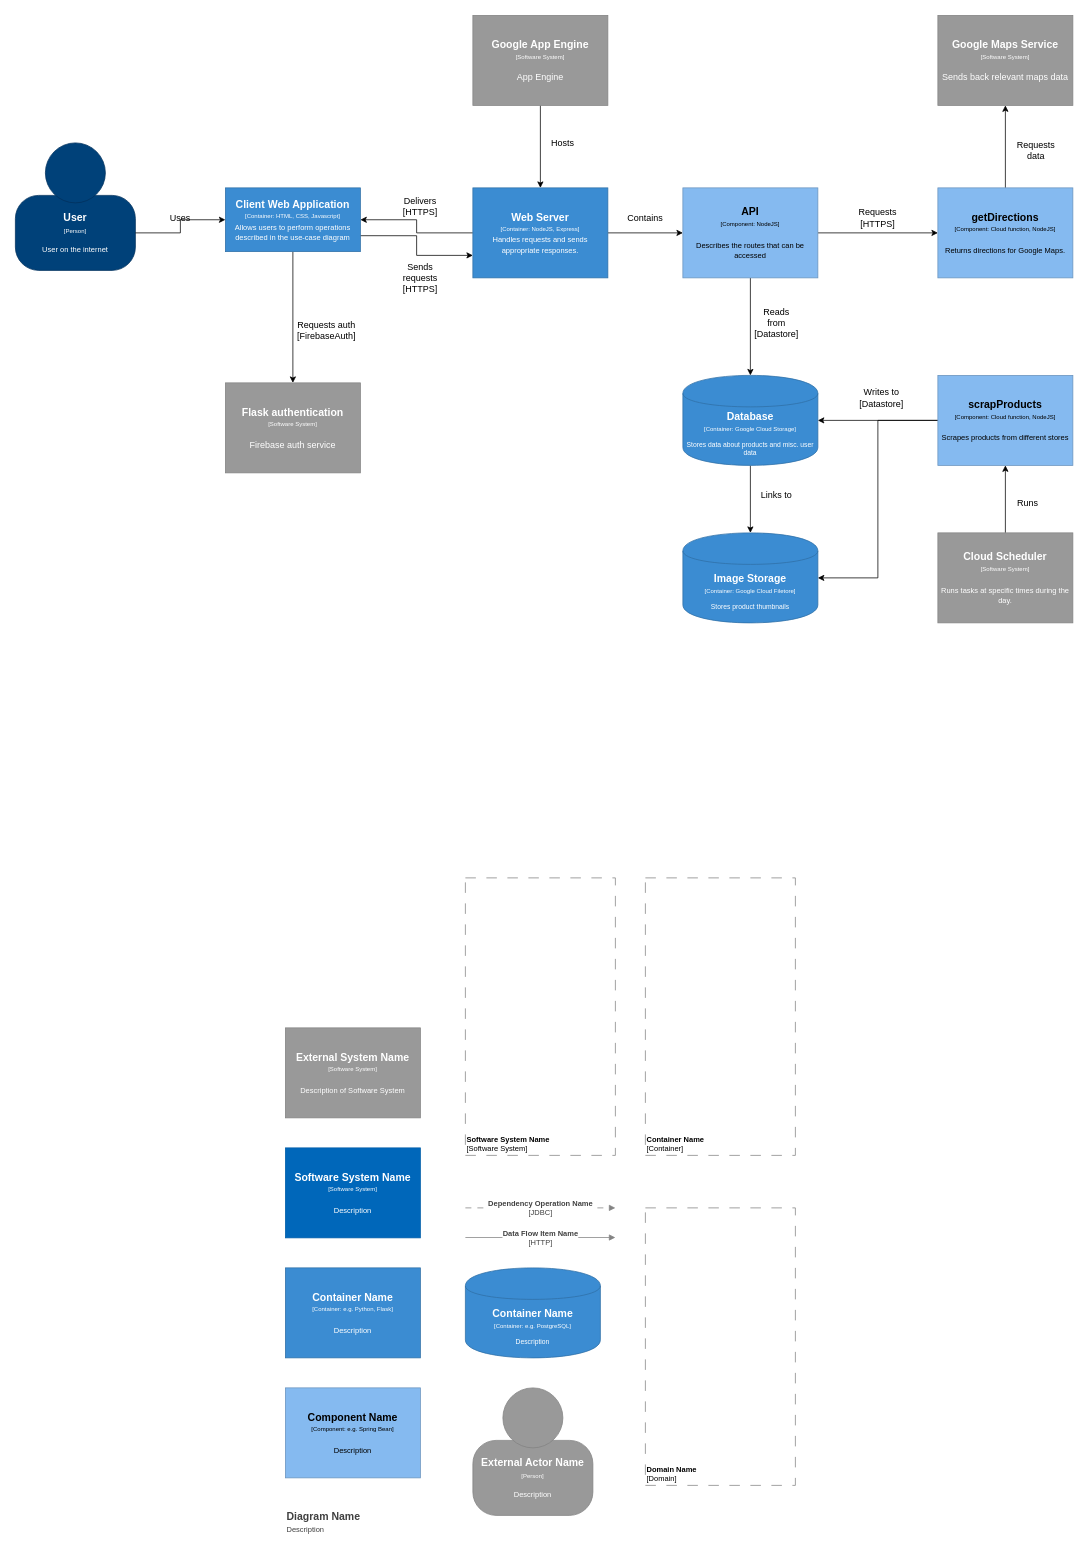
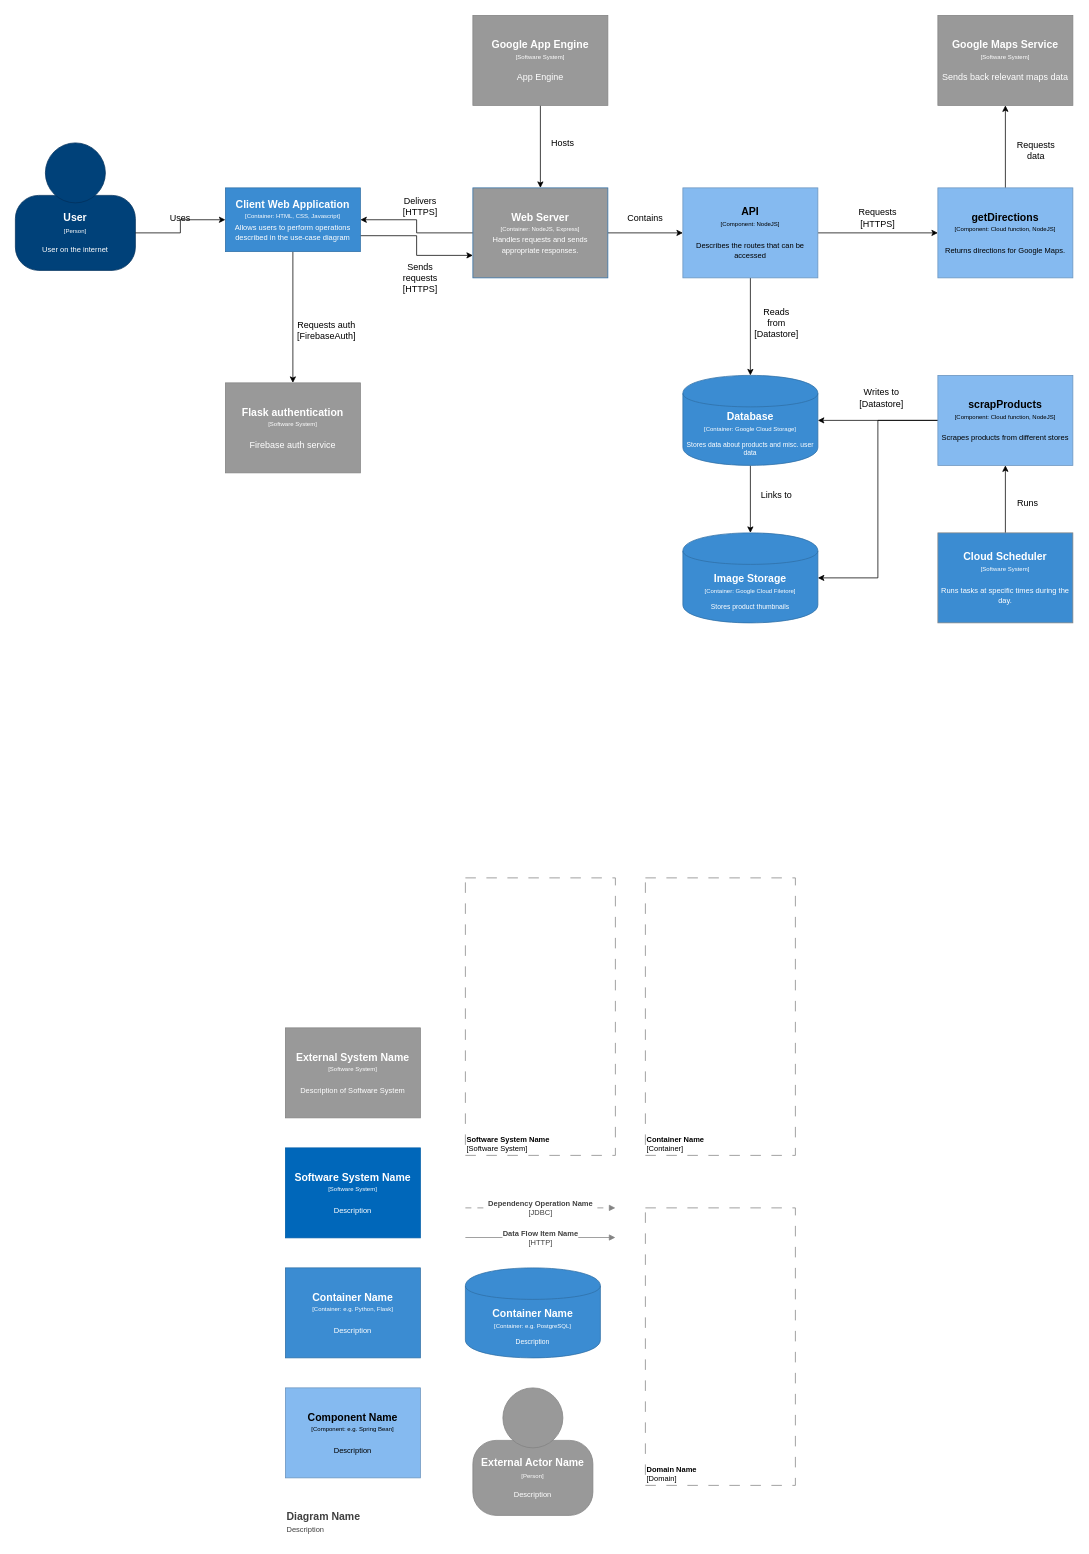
- <mxCell id="24" value="&lt;div&gt;&lt;span style=&quot;font-size: 14px&quot;&gt;&lt;b&gt;Web Server&lt;/b&gt;&lt;/span&gt;&lt;/div&gt;&lt;span style=&quot;font-size: 8px&quot;&gt;[Container:&amp;nbsp;&lt;/span&gt;&lt;span style=&quot;font-size: 8px&quot;&gt;NodeJS, Express]&lt;/span&gt;&lt;span style=&quot;font-size: 8px&quot;&gt;&lt;br&gt;&lt;/span&gt;&lt;div&gt;&lt;font size=&quot;1&quot;&gt;Handles requests and sends appropriate responses.&lt;/font&gt;&lt;/div&gt;" style="rounded=0;whiteSpace=wrap;html=1;fillColor=#3B8CD2;fontColor=#FFFFFF;strokeColor=#2F6FA6;resizable=0;" vertex="1" parent="1"><mxGeometry x="630" y="250" width="180" height="120" as="geometry" /></mxCell>
+ <mxCell id="24" value="&lt;div&gt;&lt;span style=&quot;font-size: 14px&quot;&gt;&lt;b&gt;Web Server&lt;/b&gt;&lt;/span&gt;&lt;/div&gt;&lt;span style=&quot;font-size: 8px&quot;&gt;[Container:&amp;nbsp;&lt;/span&gt;&lt;span style=&quot;font-size: 8px&quot;&gt;NodeJS, Express]&lt;/span&gt;&lt;span style=&quot;font-size: 8px&quot;&gt;&lt;br&gt;&lt;/span&gt;&lt;div&gt;&lt;font size=&quot;1&quot;&gt;Handles requests and sends appropriate responses.&lt;/font&gt;&lt;/div&gt;" style="rounded=0;whiteSpace=wrap;html=1;fillColor=#999999;fontColor=#FFFFFF;strokeColor=#2F6FA6;resizable=0;" vertex="1" parent="1"><mxGeometry x="630" y="250" width="180" height="120" as="geometry" /></mxCell>
- <mxCell id="38" value="&lt;div&gt;&lt;span style=&quot;font-size: 14px&quot;&gt;&lt;b&gt;Cloud Scheduler&lt;/b&gt;&lt;/span&gt;&lt;/div&gt;&lt;div&gt;&lt;span style=&quot;font-size: 8px&quot;&gt;[Software System&lt;/span&gt;&lt;span style=&quot;font-size: 8px&quot;&gt;]&lt;/span&gt;&lt;/div&gt;&lt;div&gt;&lt;span style=&quot;font-size: 8px&quot;&gt;&lt;br&gt;&lt;/span&gt;&lt;/div&gt;&lt;div&gt;&lt;font size=&quot;1&quot;&gt;Runs tasks at specific times during the day.&lt;/font&gt;&lt;/div&gt;" style="rounded=0;whiteSpace=wrap;html=1;fillColor=#999999;fontColor=#FFFFFF;strokeColor=#828282;resizable=0;" vertex="1" parent="1"><mxGeometry x="1250" y="710" width="180" height="120" as="geometry" /></mxCell>
+ <mxCell id="38" value="&lt;div&gt;&lt;span style=&quot;font-size: 14px&quot;&gt;&lt;b&gt;Cloud Scheduler&lt;/b&gt;&lt;/span&gt;&lt;/div&gt;&lt;div&gt;&lt;span style=&quot;font-size: 8px&quot;&gt;[Software System&lt;/span&gt;&lt;span style=&quot;font-size: 8px&quot;&gt;]&lt;/span&gt;&lt;/div&gt;&lt;div&gt;&lt;span style=&quot;font-size: 8px&quot;&gt;&lt;br&gt;&lt;/span&gt;&lt;/div&gt;&lt;div&gt;&lt;font size=&quot;1&quot;&gt;Runs tasks at specific times during the day.&lt;/font&gt;&lt;/div&gt;" style="rounded=0;whiteSpace=wrap;html=1;fillColor=#3b8cd2;fontColor=#FFFFFF;strokeColor=#828282;resizable=0;" vertex="1" parent="1"><mxGeometry x="1250" y="710" width="180" height="120" as="geometry" /></mxCell>
